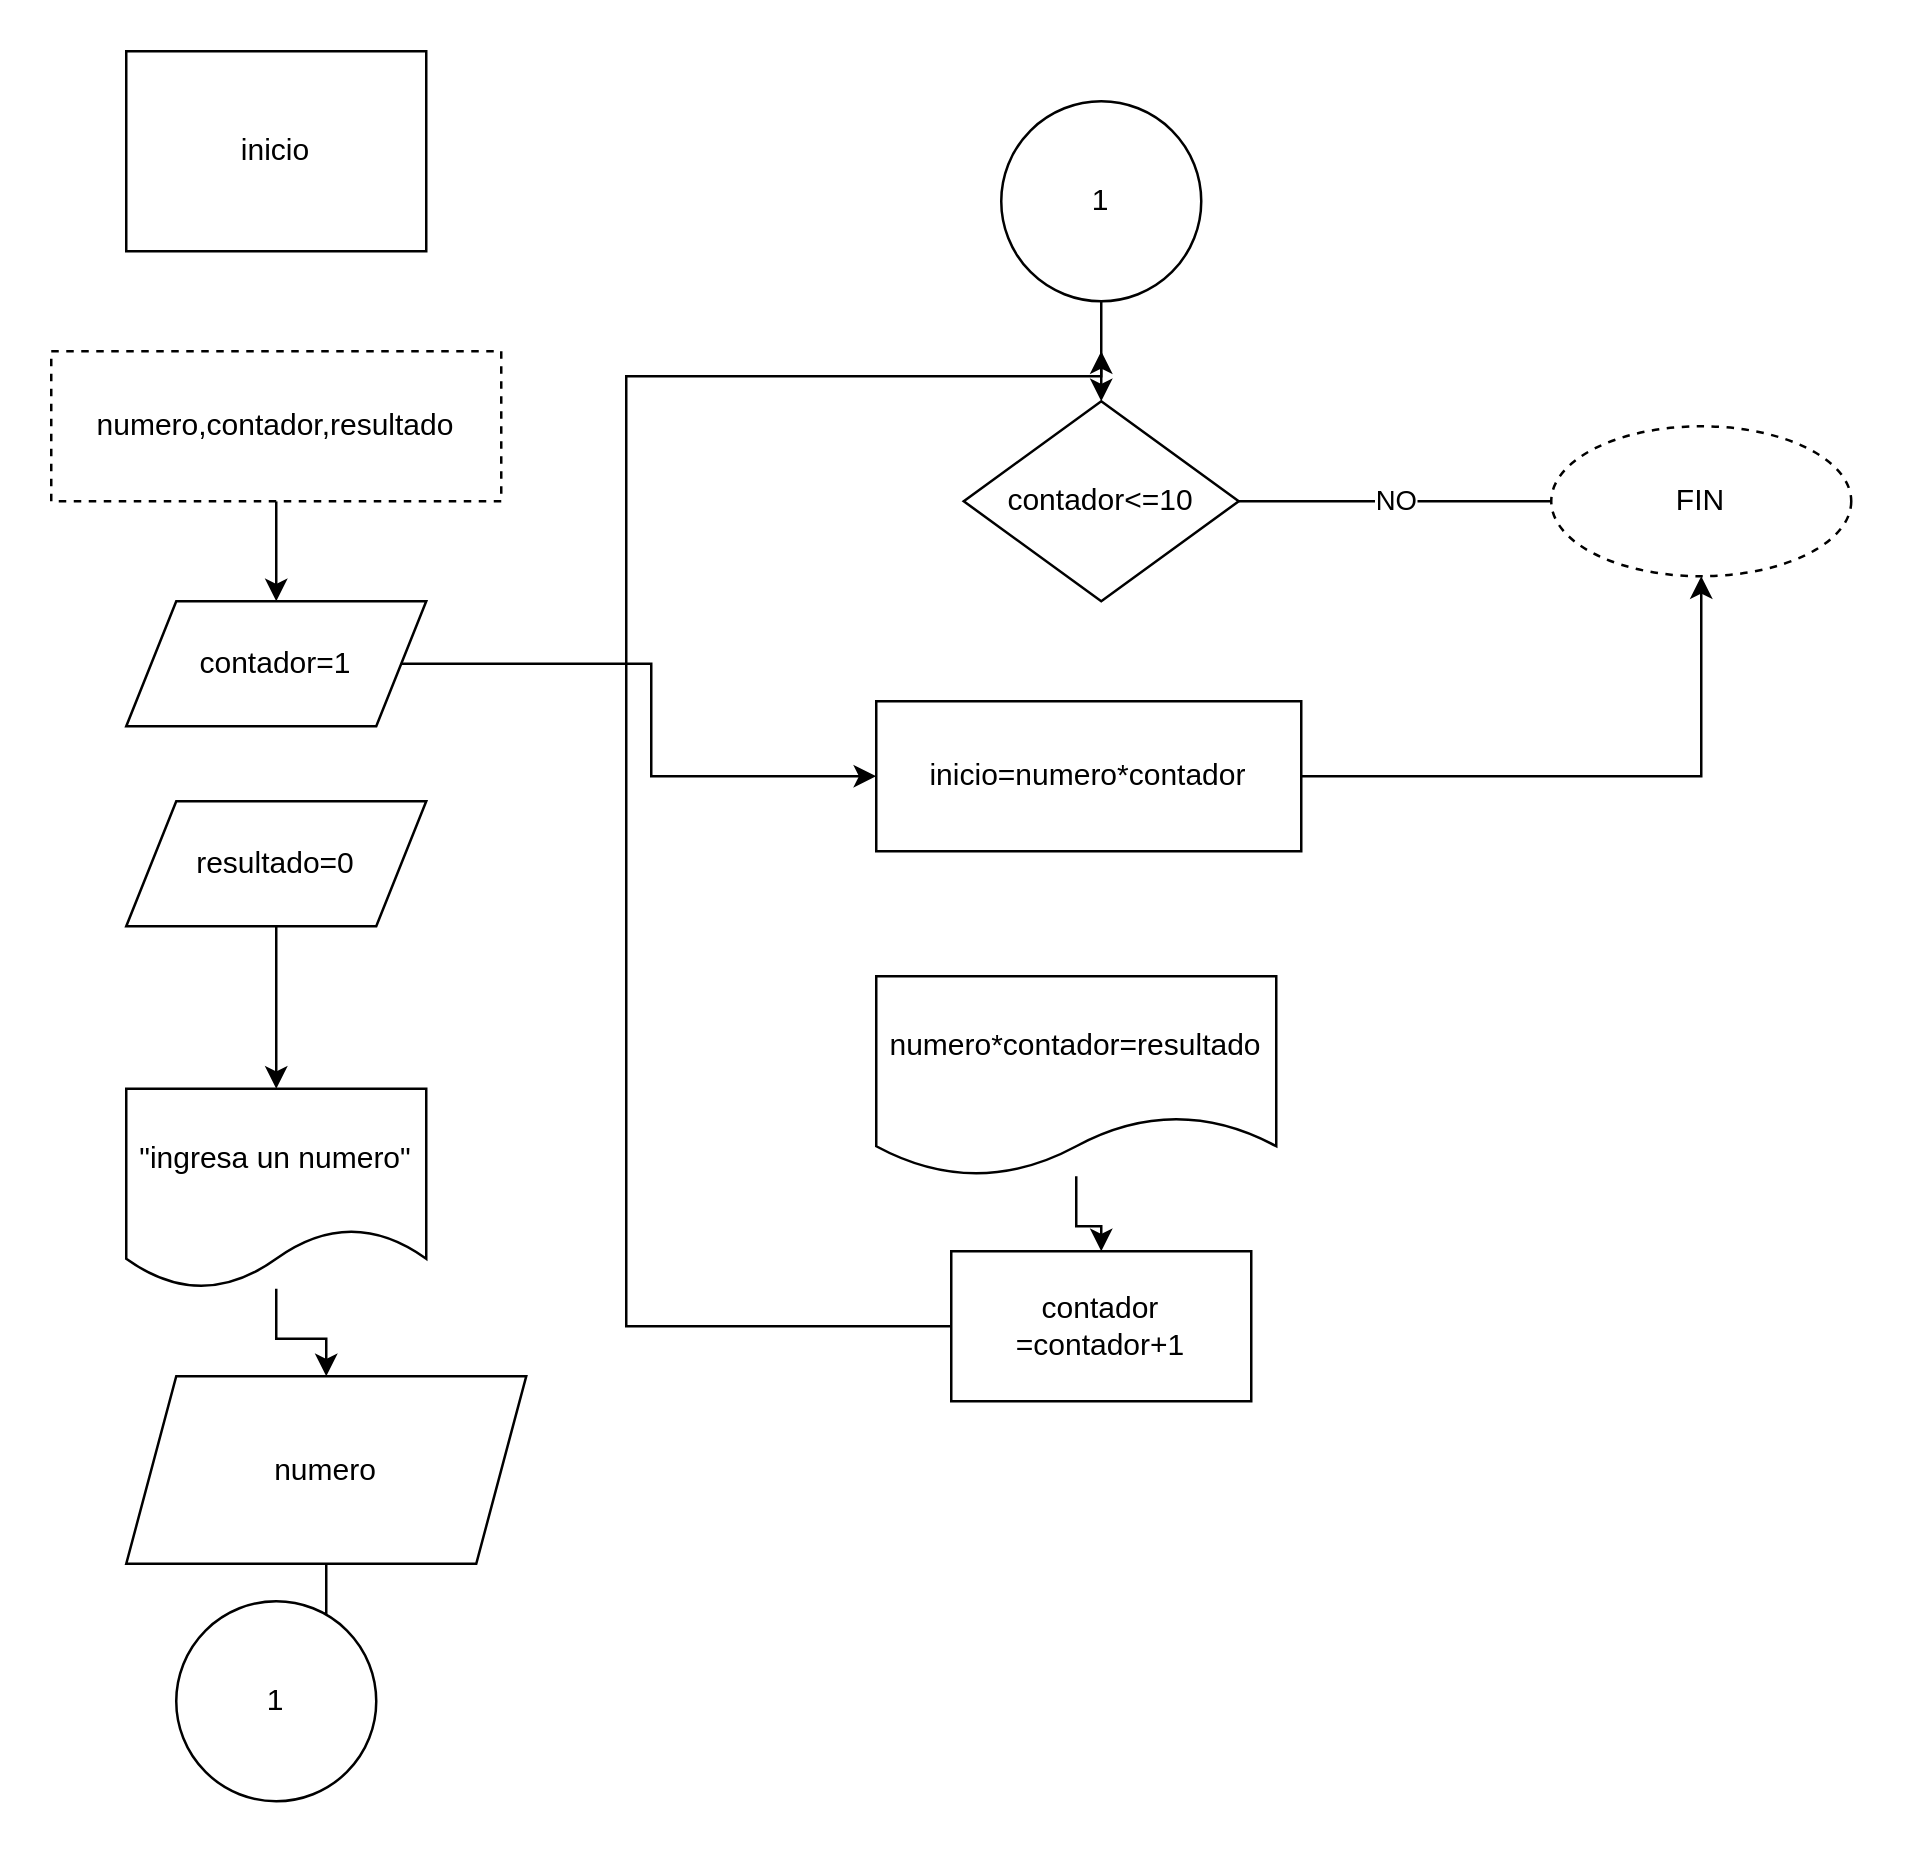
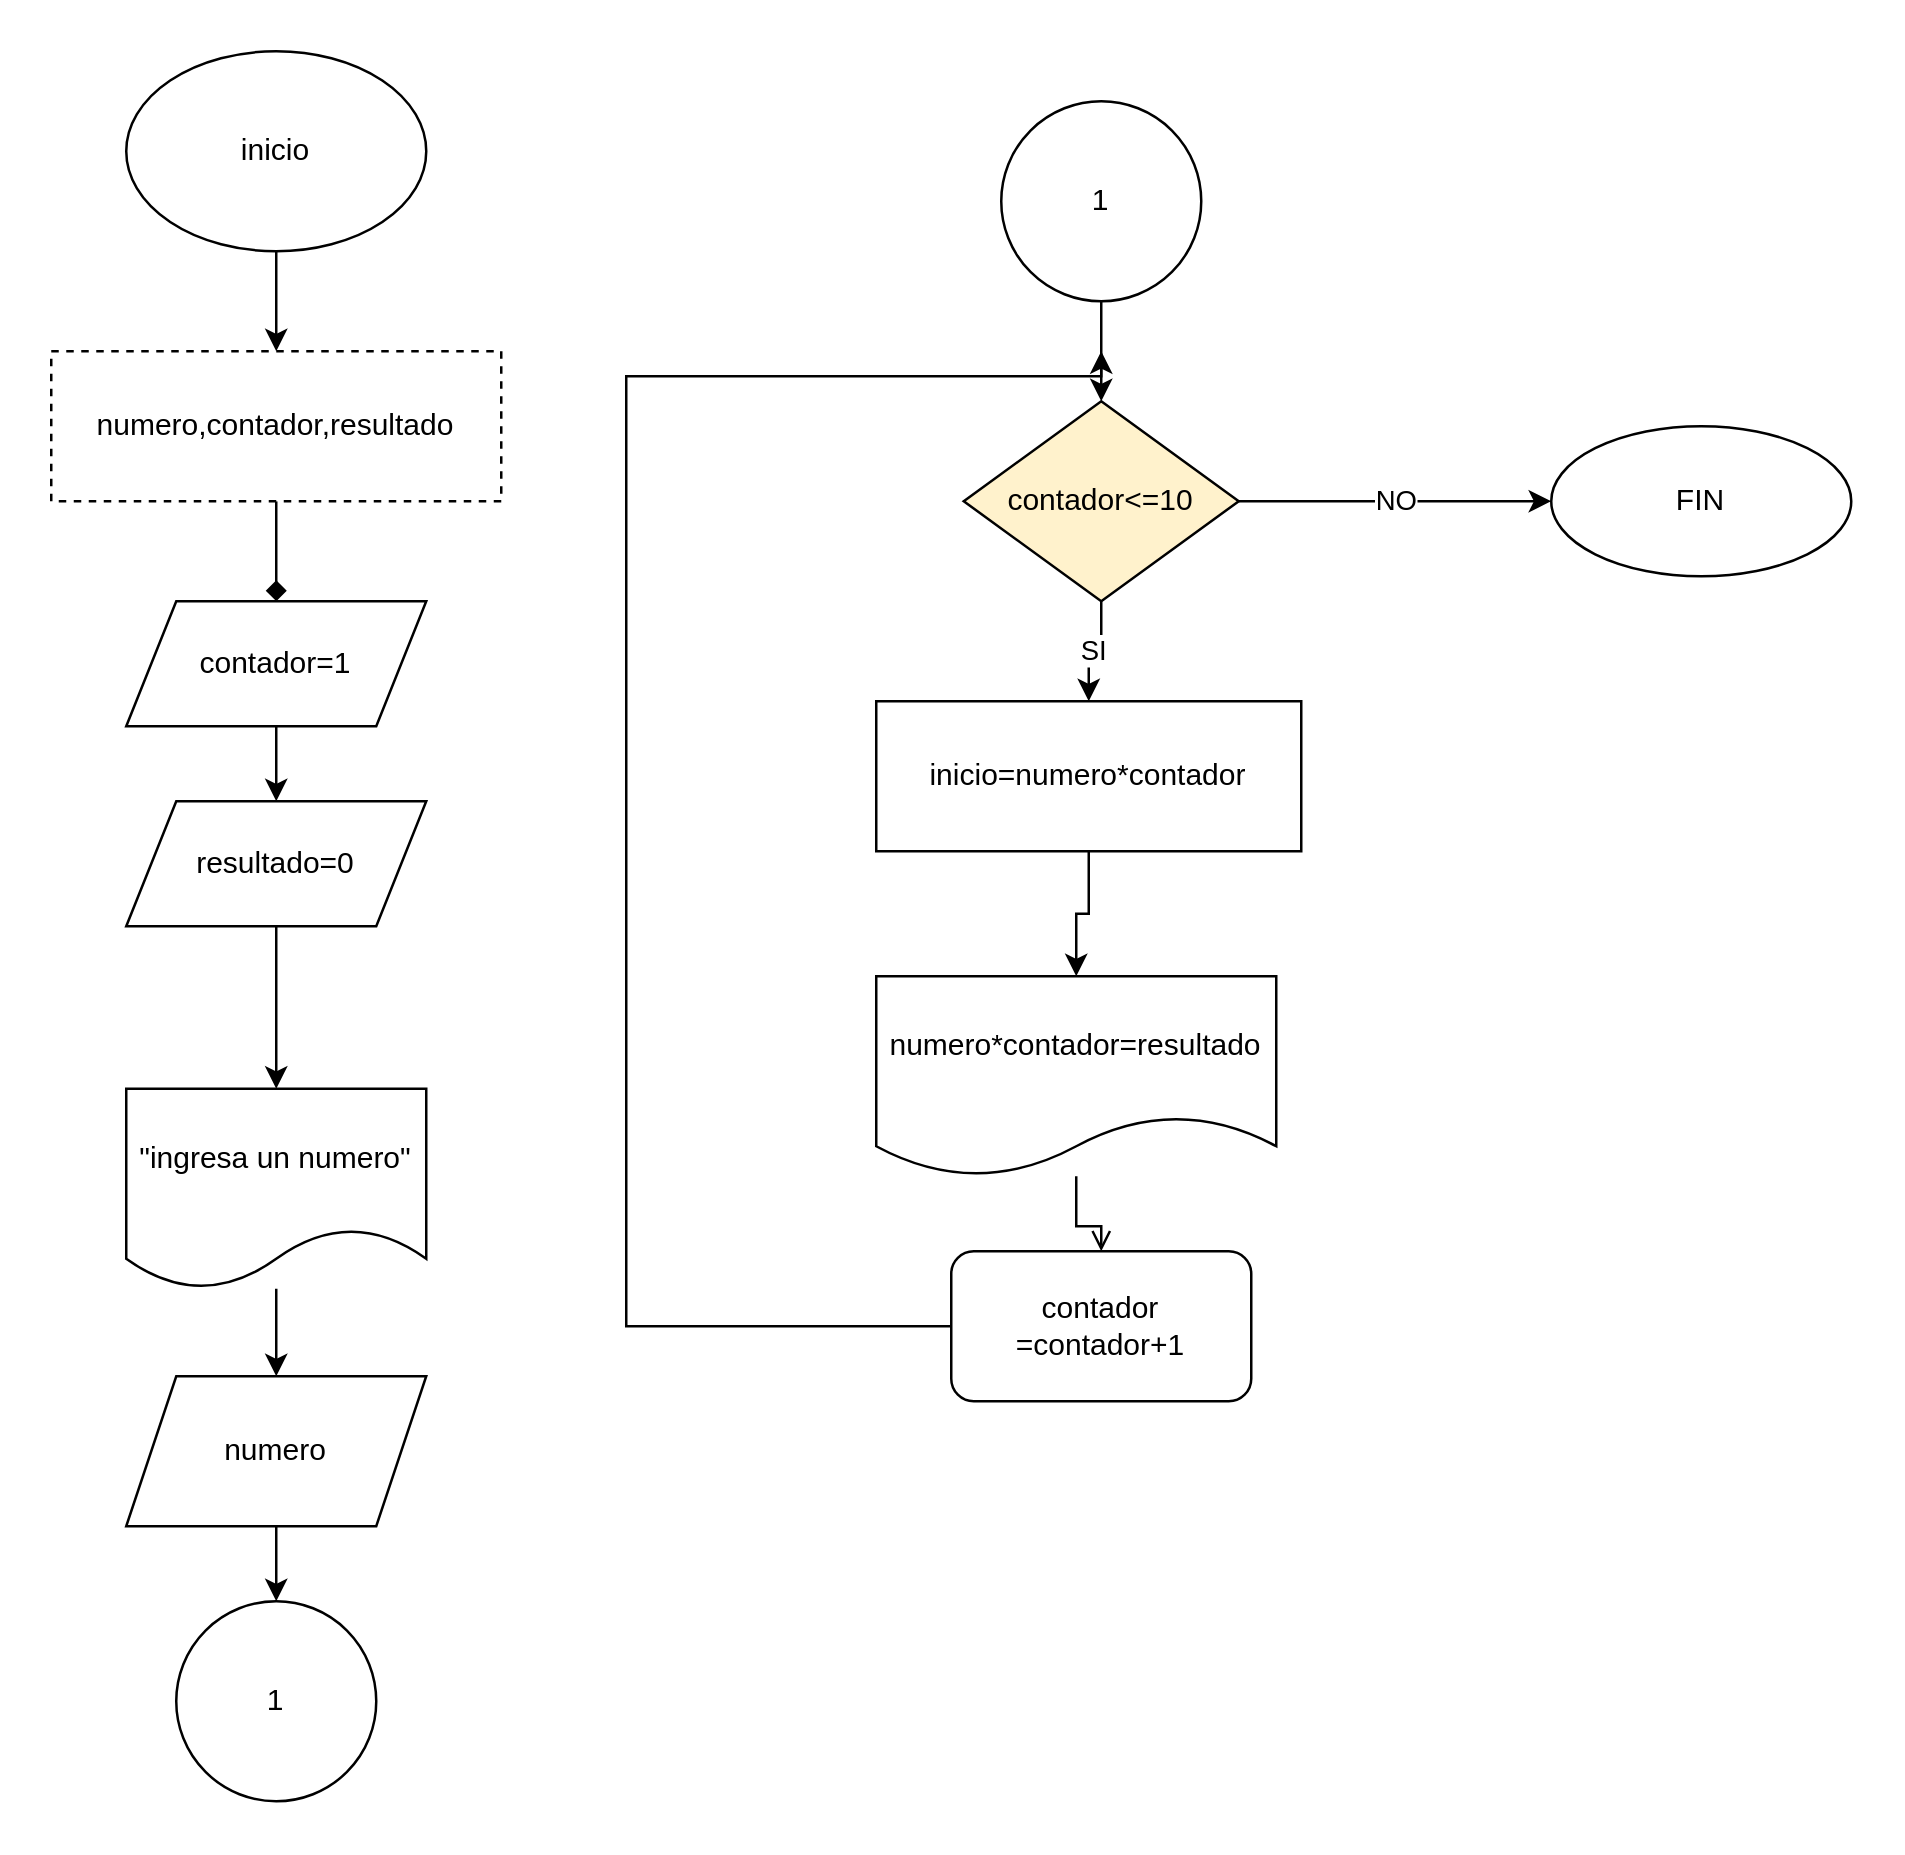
- <mxCell id="3" value="inicio" style="whiteSpace=wrap;html=1;rounded=0;" vertex="1" parent="1"><mxGeometry x="50" y="20" width="120" height="80" as="geometry" /></mxCell>
+ <mxCell id="3" value="inicio" style="ellipse;whiteSpace=wrap;html=1;" vertex="1" parent="1"><mxGeometry x="50" y="20" width="120" height="80" as="geometry" /></mxCell>
+ <mxCell id="2" value="" style="edgeStyle=orthogonalEdgeStyle;rounded=0;orthogonalLoop=1;jettySize=auto;html=1;" edge="1" parent="1" source="3" target="5"><mxGeometry relative="1" as="geometry" /></mxCell>
- <mxCell id="19" value="contador&amp;lt;=10" style="rhombus;whiteSpace=wrap;html=1;" vertex="1" parent="1"><mxGeometry x="385" y="160" width="110" height="80" as="geometry" /></mxCell>
+ <mxCell id="19" value="contador&amp;lt;=10" style="rhombus;whiteSpace=wrap;html=1;fillColor=#fff2cc;" vertex="1" parent="1"><mxGeometry x="385" y="160" width="110" height="80" as="geometry" /></mxCell>
- <mxCell id="18" value="NO" style="edgeStyle=orthogonalEdgeStyle;rounded=0;orthogonalLoop=1;jettySize=auto;html=1;endArrow=none;" edge="1" parent="1" source="19" target="24"><mxGeometry relative="1" as="geometry" /></mxCell>
+ <mxCell id="18" value="NO" style="edgeStyle=orthogonalEdgeStyle;rounded=0;orthogonalLoop=1;jettySize=auto;html=1;" edge="1" parent="1" source="19" target="24"><mxGeometry relative="1" as="geometry" /></mxCell>
- <mxCell id="24" value="FIN" style="ellipse;whiteSpace=wrap;html=1;dashed=1;" vertex="1" parent="1"><mxGeometry x="620" y="170" width="120" height="60" as="geometry" /></mxCell>
+ <mxCell id="24" value="FIN" style="ellipse;whiteSpace=wrap;html=1;" vertex="1" parent="1"><mxGeometry x="620" y="170" width="120" height="60" as="geometry" /></mxCell>
- <mxCell id="4" value="" style="edgeStyle=orthogonalEdgeStyle;rounded=0;orthogonalLoop=1;jettySize=auto;html=1;" edge="1" parent="1" source="5" target="7"><mxGeometry relative="1" as="geometry" /></mxCell>
+ <mxCell id="4" value="" style="edgeStyle=orthogonalEdgeStyle;rounded=0;orthogonalLoop=1;jettySize=auto;html=1;endArrow=diamond;" edge="1" parent="1" source="5" target="7"><mxGeometry relative="1" as="geometry" /></mxCell>
+ <mxCell id="17" value="SI" style="edgeStyle=orthogonalEdgeStyle;rounded=0;orthogonalLoop=1;jettySize=auto;html=1;" edge="1" parent="1" source="19" target="21"><mxGeometry relative="1" as="geometry" /></mxCell>
- <mxCell id="6" value="" style="edgeStyle=orthogonalEdgeStyle;rounded=0;orthogonalLoop=1;jettySize=auto;html=1;" edge="1" parent="1" source="7" target="21"><mxGeometry relative="1" as="geometry" /></mxCell>
+ <mxCell id="6" value="" style="edgeStyle=orthogonalEdgeStyle;rounded=0;orthogonalLoop=1;jettySize=auto;html=1;" edge="1" parent="1" source="7" target="9"><mxGeometry relative="1" as="geometry" /></mxCell>
- <mxCell id="20" value="" style="edgeStyle=orthogonalEdgeStyle;rounded=0;orthogonalLoop=1;jettySize=auto;html=1;" edge="1" parent="1" source="21" target="24"><mxGeometry relative="1" as="geometry" /></mxCell>
+ <mxCell id="20" value="" style="edgeStyle=orthogonalEdgeStyle;rounded=0;orthogonalLoop=1;jettySize=auto;html=1;" edge="1" parent="1" source="21" target="23"><mxGeometry relative="1" as="geometry" /></mxCell>
- <mxCell id="22" value="" style="edgeStyle=orthogonalEdgeStyle;rounded=0;orthogonalLoop=1;jettySize=auto;html=1;" edge="1" parent="1" source="23" target="26"><mxGeometry relative="1" as="geometry" /></mxCell>
+ <mxCell id="22" value="" style="edgeStyle=orthogonalEdgeStyle;rounded=0;orthogonalLoop=1;jettySize=auto;html=1;endArrow=open;" edge="1" parent="1" source="23" target="26"><mxGeometry relative="1" as="geometry" /></mxCell>
- <mxCell id="26" value="contador&lt;br&gt;=contador+1" style="rounded=0;whiteSpace=wrap;html=1;" vertex="1" parent="1"><mxGeometry x="380" y="500" width="120" height="60" as="geometry" /></mxCell>
+ <mxCell id="26" value="contador&lt;br&gt;=contador+1" style="whiteSpace=wrap;html=1;rounded=1;" vertex="1" parent="1"><mxGeometry x="380" y="500" width="120" height="60" as="geometry" /></mxCell>
- <mxCell id="13" value="numero" style="shape=parallelogram;perimeter=parallelogramPerimeter;whiteSpace=wrap;html=1;fixedSize=1;" vertex="1" parent="1"><mxGeometry x="50" y="550" width="160" height="75" as="geometry" /></mxCell>
+ <mxCell id="13" value="numero" style="shape=parallelogram;perimeter=parallelogramPerimeter;whiteSpace=wrap;html=1;fixedSize=1;" vertex="1" parent="1"><mxGeometry x="50" y="550" width="120" height="60" as="geometry" /></mxCell>
